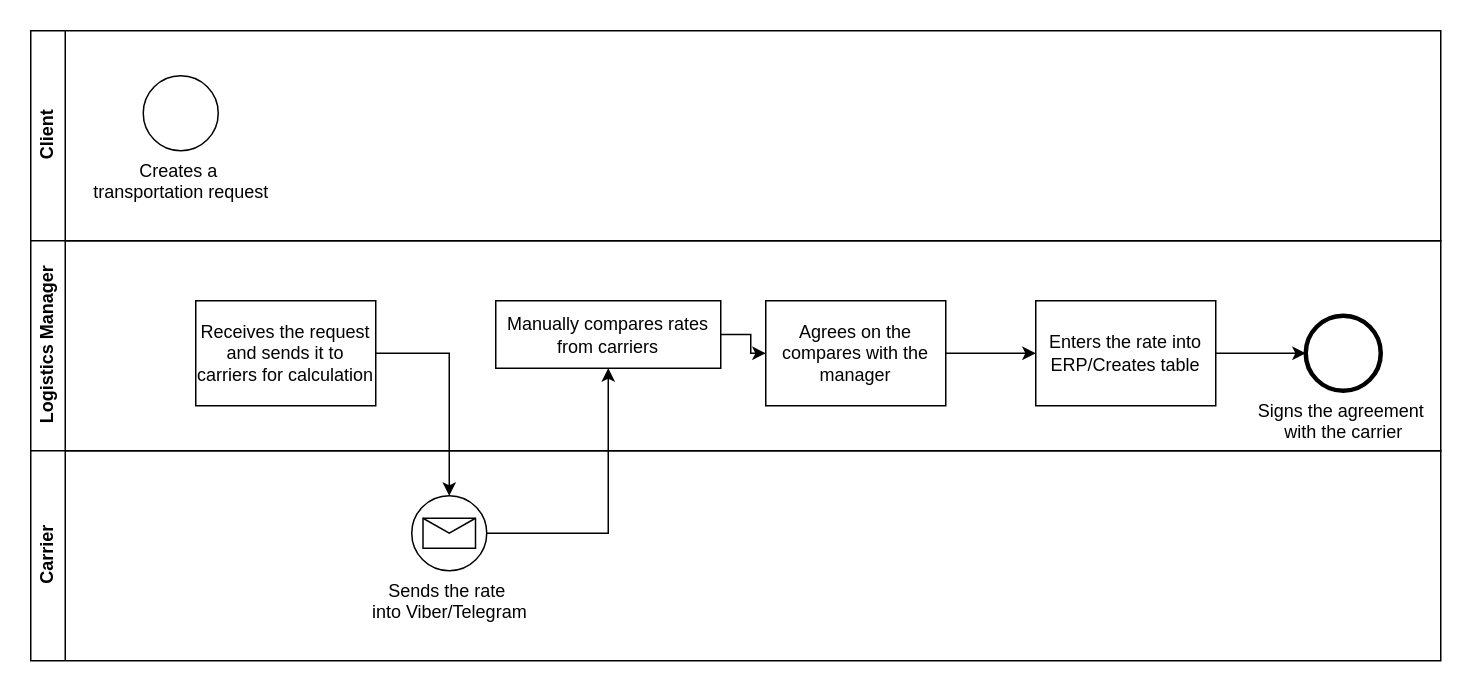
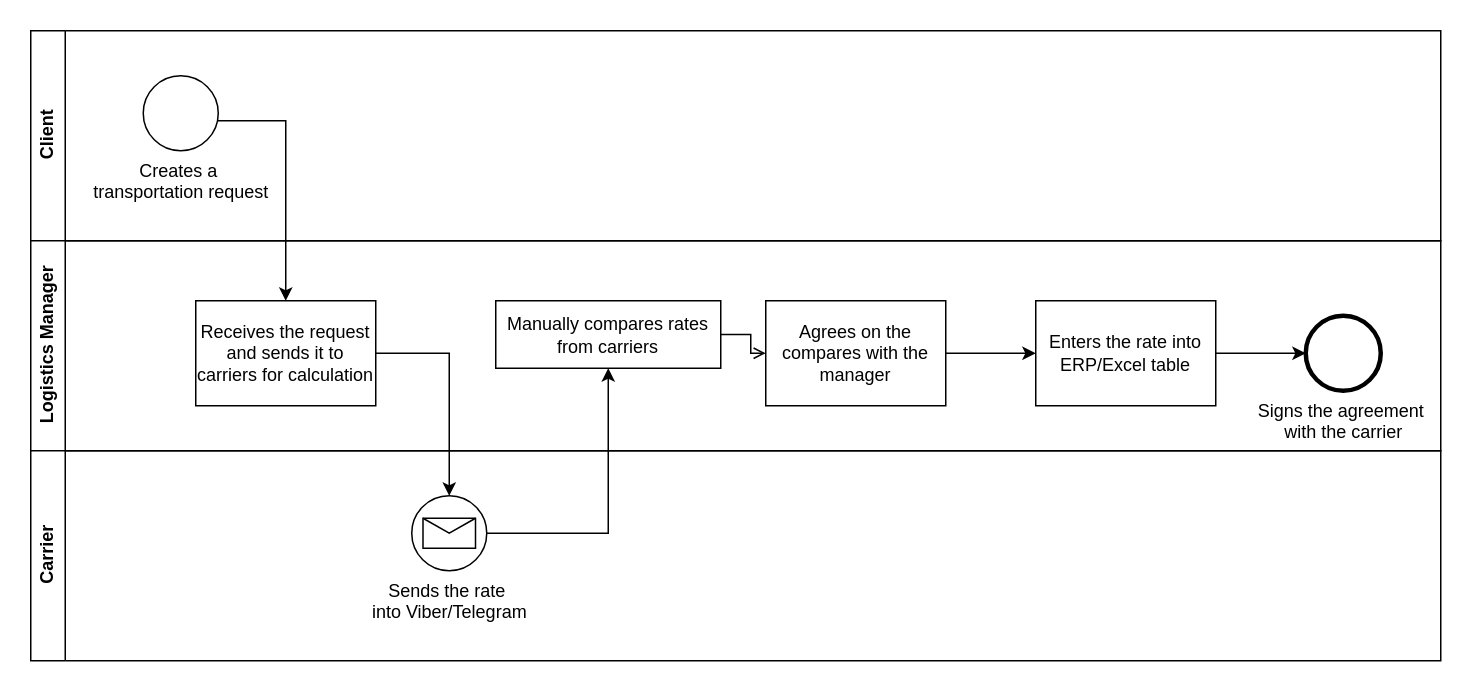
+ <mxCell id="15" style="edgeStyle=orthogonalEdgeStyle;rounded=0;orthogonalLoop=1;jettySize=auto;html=1;entryX=0.5;entryY=0;entryDx=0;entryDy=0;entryPerimeter=0;" edge="1" parent="1" source="3" target="5"><mxGeometry relative="1" as="geometry"><Array as="points"><mxPoint x="190" y="80" /></Array></mxGeometry></mxCell>
- <mxCell id="8" style="edgeStyle=orthogonalEdgeStyle;rounded=0;orthogonalLoop=1;jettySize=auto;html=1;entryX=0;entryY=0.5;entryDx=0;entryDy=0;entryPerimeter=0;" edge="1" parent="4" source="6" target="7"><mxGeometry relative="1" as="geometry" /></mxCell>
+ <mxCell id="8" style="edgeStyle=orthogonalEdgeStyle;rounded=0;orthogonalLoop=1;jettySize=auto;html=1;entryX=0;entryY=0.5;entryDx=0;entryDy=0;entryPerimeter=0;endArrow=open;" edge="1" parent="4" source="6" target="7"><mxGeometry relative="1" as="geometry" /></mxCell>
- <mxCell id="9" value="Enters the rate into ERP/Creates table" style="points=[[0.25,0,0],[0.5,0,0],[0.75,0,0],[1,0.25,0],[1,0.5,0],[1,0.75,0],[0.75,1,0],[0.5,1,0],[0.25,1,0],[0,0.75,0],[0,0.5,0],[0,0.25,0]];shape=mxgraph.bpmn.task2;whiteSpace=wrap;rectStyle=rounded;size=10;html=1;container=1;expand=0;collapsible=0;taskMarker=abstract;" vertex="1" parent="4"><mxGeometry x="670" y="40" width="120" height="70" as="geometry" /></mxCell>
+ <mxCell id="9" value="Enters the rate into ERP/Excel table" style="points=[[0.25,0,0],[0.5,0,0],[0.75,0,0],[1,0.25,0],[1,0.5,0],[1,0.75,0],[0.75,1,0],[0.5,1,0],[0.25,1,0],[0,0.75,0],[0,0.5,0],[0,0.25,0]];shape=mxgraph.bpmn.task2;whiteSpace=wrap;rectStyle=rounded;size=10;html=1;container=1;expand=0;collapsible=0;taskMarker=abstract;" vertex="1" parent="4"><mxGeometry x="670" y="40" width="120" height="70" as="geometry" /></mxCell>
